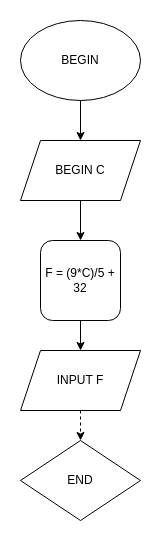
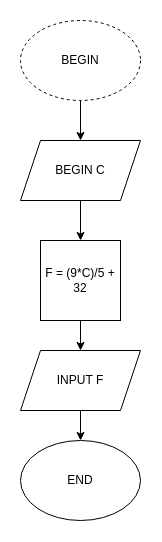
- <mxCell id="3" value="BEGIN" style="ellipse;whiteSpace=wrap;html=1;" vertex="1" parent="1"><mxGeometry x="20" y="20" width="120" height="80" as="geometry" /></mxCell>
+ <mxCell id="3" value="BEGIN" style="ellipse;whiteSpace=wrap;html=1;dashed=1;" vertex="1" parent="1"><mxGeometry x="20" y="20" width="120" height="80" as="geometry" /></mxCell>
- <mxCell id="7" value="F = (9*C)/5 + 32" style="whiteSpace=wrap;html=1;aspect=fixed;rounded=1;" vertex="1" parent="1"><mxGeometry x="40" y="240" width="80" height="80" as="geometry" /></mxCell>
+ <mxCell id="7" value="F = (9*C)/5 + 32" style="whiteSpace=wrap;html=1;aspect=fixed;" vertex="1" parent="1"><mxGeometry x="40" y="240" width="80" height="80" as="geometry" /></mxCell>
- <mxCell id="8" style="edgeStyle=orthogonalEdgeStyle;rounded=0;orthogonalLoop=1;jettySize=auto;html=1;exitX=0.5;exitY=1;exitDx=0;exitDy=0;entryX=0.5;entryY=0;entryDx=0;entryDy=0;dashed=1;" edge="1" parent="1" source="9" target="10"><mxGeometry relative="1" as="geometry" /></mxCell>
+ <mxCell id="8" style="edgeStyle=orthogonalEdgeStyle;rounded=0;orthogonalLoop=1;jettySize=auto;html=1;exitX=0.5;exitY=1;exitDx=0;exitDy=0;entryX=0.5;entryY=0;entryDx=0;entryDy=0;" edge="1" parent="1" source="9" target="10"><mxGeometry relative="1" as="geometry" /></mxCell>
- <mxCell id="10" value="END" style="rhombus;whiteSpace=wrap;html=1;" vertex="1" parent="1"><mxGeometry x="20" y="440" width="120" height="80" as="geometry" /></mxCell>
+ <mxCell id="10" value="END" style="ellipse;whiteSpace=wrap;html=1;" vertex="1" parent="1"><mxGeometry x="20" y="440" width="120" height="80" as="geometry" /></mxCell>
